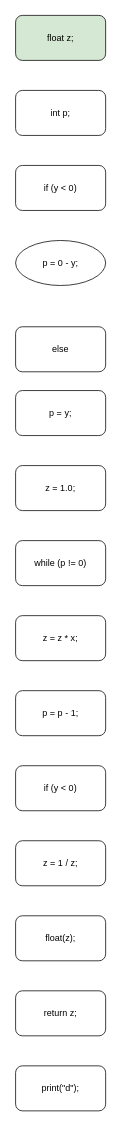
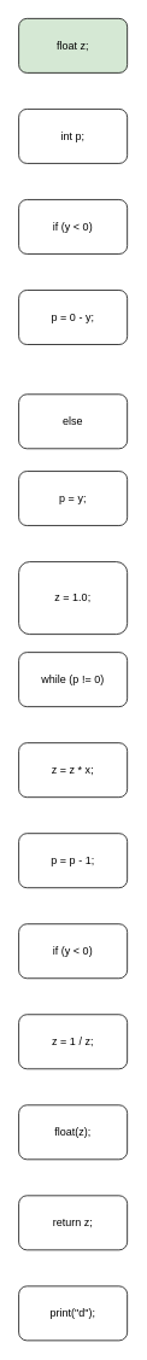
- <mxCell id="5" value="p = 0 - y;" style="ellipse;whiteSpace=wrap;html=1;" vertex="1" parent="1"><mxGeometry x="20" y="320" width="120" height="60" as="geometry" /></mxCell>
+ <mxCell id="5" value="p = 0 - y;" style="rounded=1;whiteSpace=wrap;html=1;" vertex="1" parent="1"><mxGeometry x="20" y="320" width="120" height="60" as="geometry" /></mxCell>
- <mxCell id="8" value="z = 1.0;" style="rounded=1;whiteSpace=wrap;html=1;" vertex="1" parent="1"><mxGeometry x="20" y="620" width="120" height="60" as="geometry" /></mxCell>
+ <mxCell id="8" value="z = 1.0;" style="rounded=1;whiteSpace=wrap;html=1;" vertex="1" parent="1"><mxGeometry x="20" y="620" width="120" height="80" as="geometry" /></mxCell>
